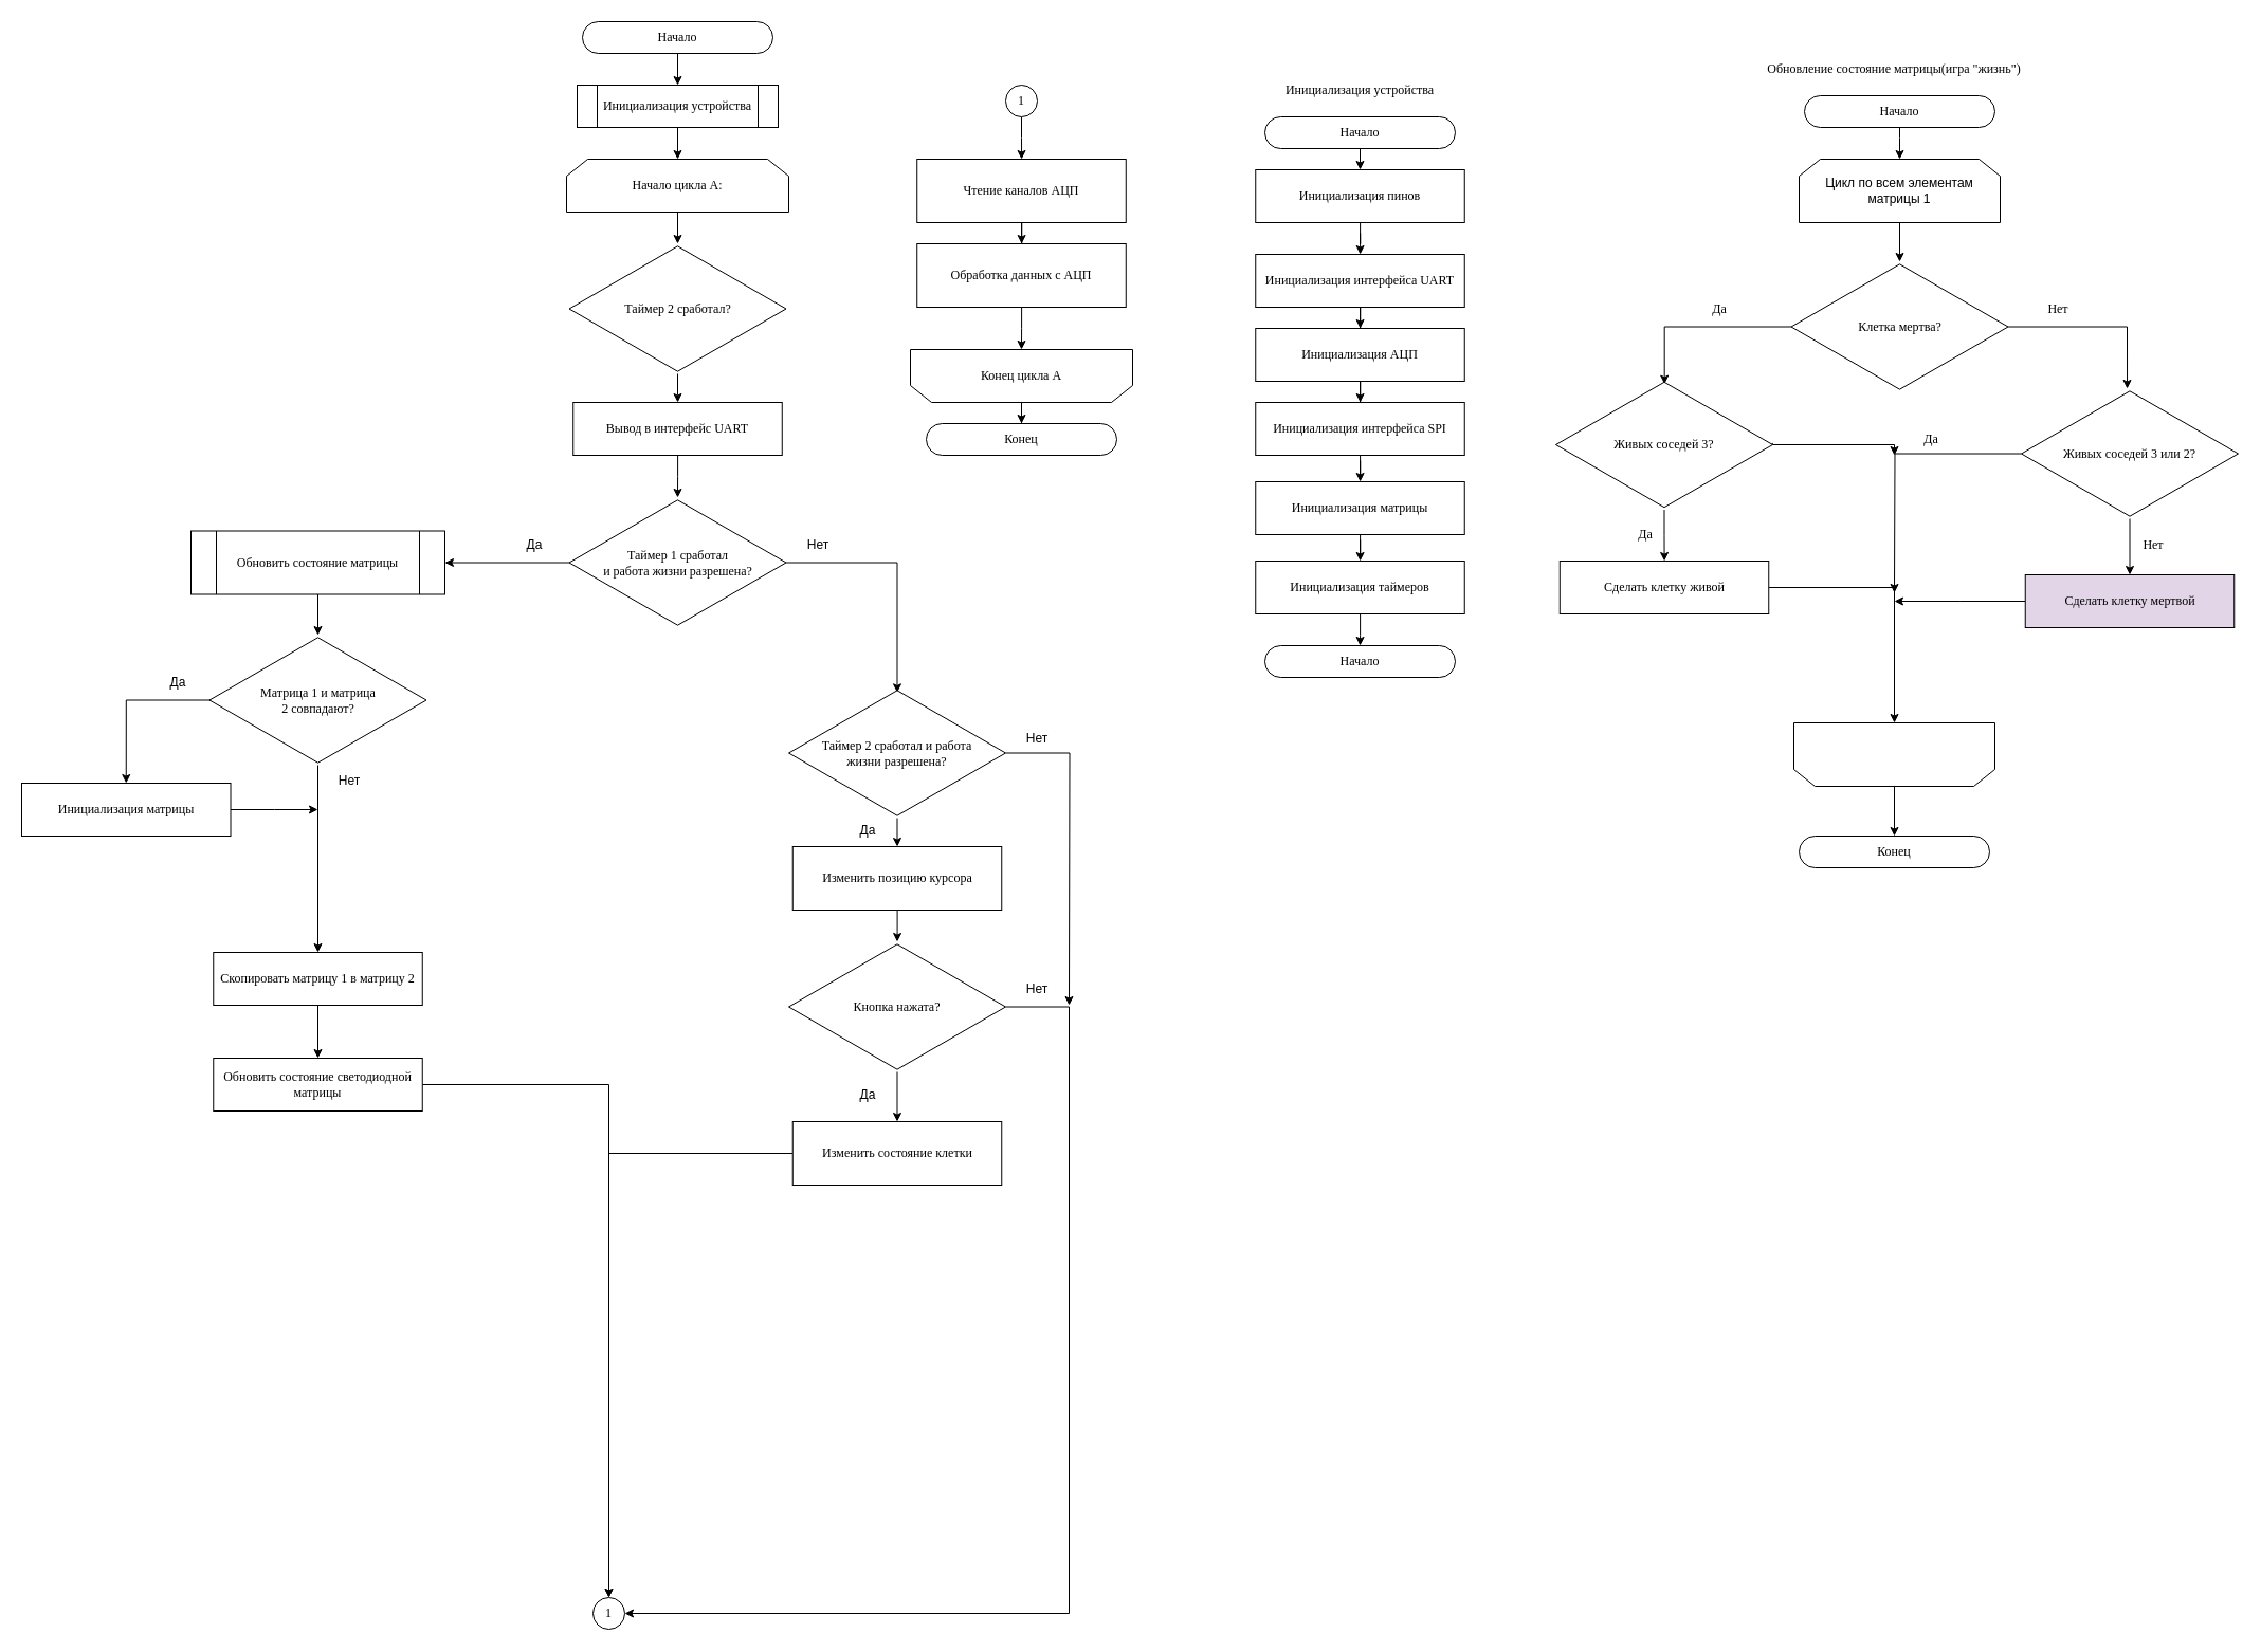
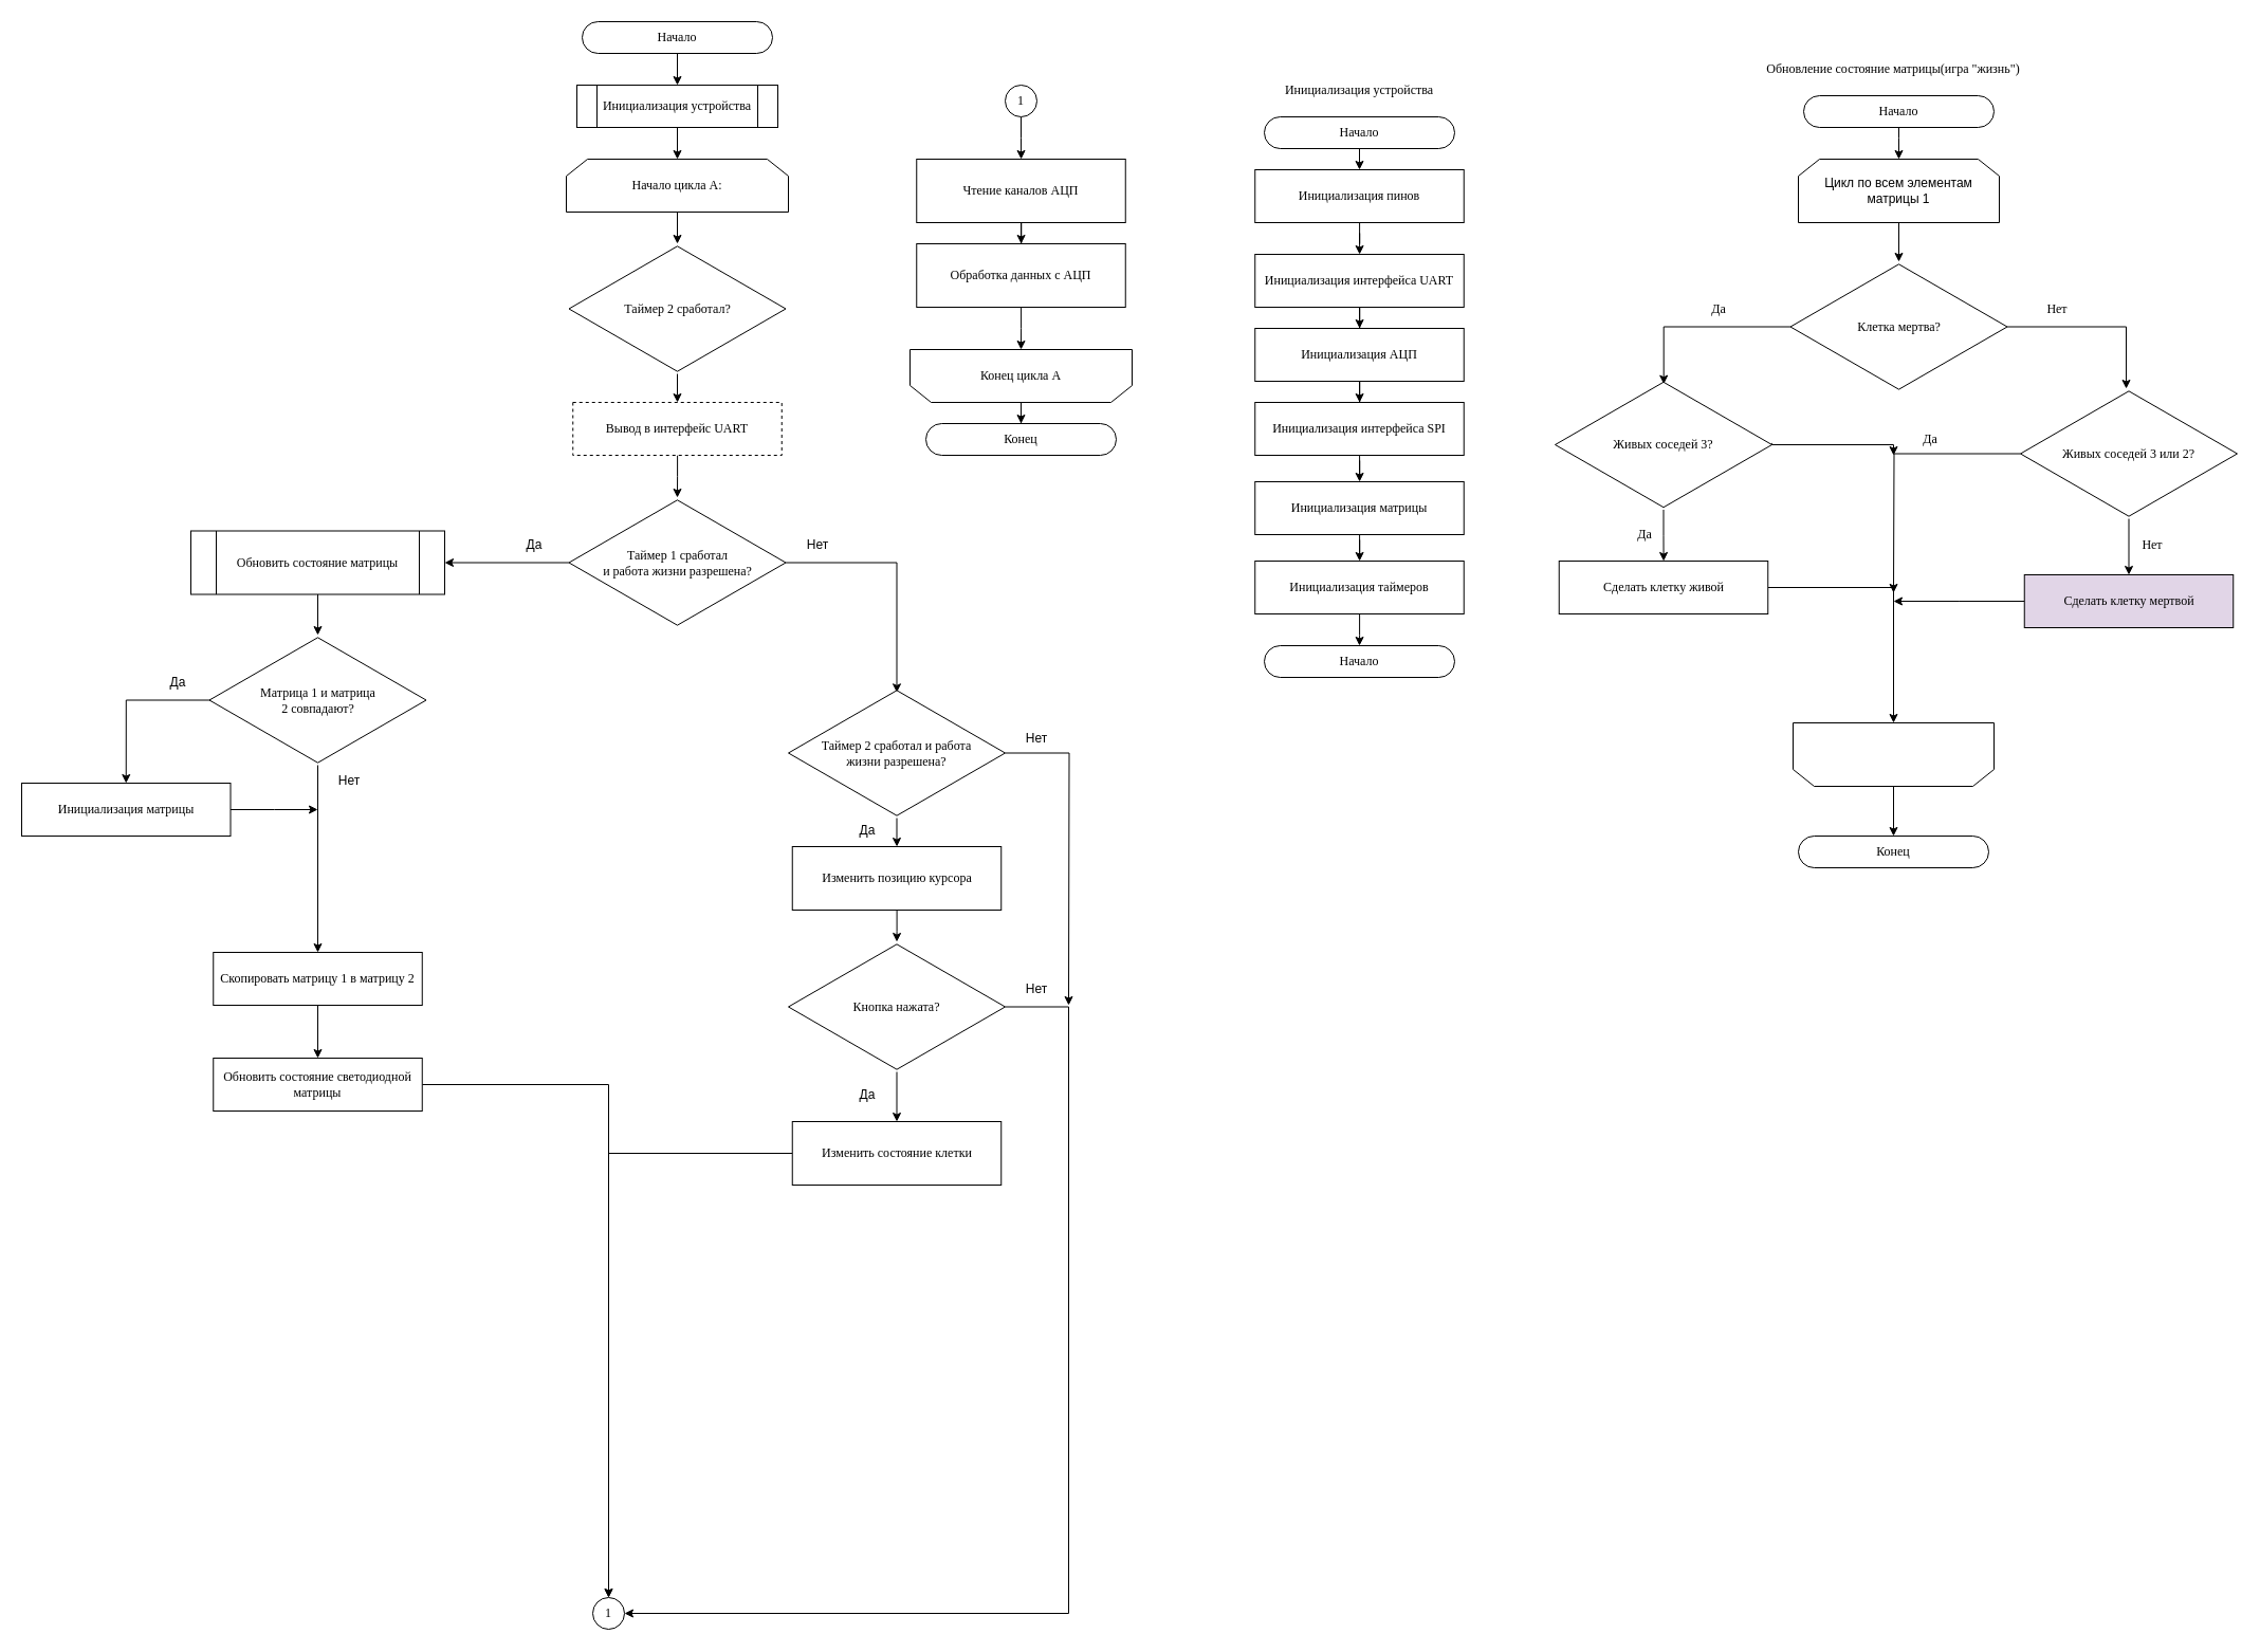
- <mxCell id="54" value="Вывод в интерфейс UART" style="whiteSpace=wrap;html=1;align=center;treeFolding=1;treeMoving=1;newEdgeStyle={&quot;edgeStyle&quot;:&quot;elbowEdgeStyle&quot;,&quot;startArrow&quot;:&quot;none&quot;,&quot;endArrow&quot;:&quot;none&quot;};fontFamily=GOST_type_B;fontSource=http%3A%2F%2Fru.legionfonts.com%2Fdownload%2Fgost-2-304-81-type-b-italic;" vertex="1" parent="1"><mxGeometry x="541.25" y="380" width="197.5" height="50" as="geometry" /></mxCell>
+ <mxCell id="54" value="Вывод в интерфейс UART" style="whiteSpace=wrap;html=1;align=center;treeFolding=1;treeMoving=1;newEdgeStyle={&quot;edgeStyle&quot;:&quot;elbowEdgeStyle&quot;,&quot;startArrow&quot;:&quot;none&quot;,&quot;endArrow&quot;:&quot;none&quot;};fontFamily=GOST_type_B;fontSource=http%3A%2F%2Fru.legionfonts.com%2Fdownload%2Fgost-2-304-81-type-b-italic;dashed=1;" vertex="1" parent="1"><mxGeometry x="541.25" y="380" width="197.5" height="50" as="geometry" /></mxCell>
